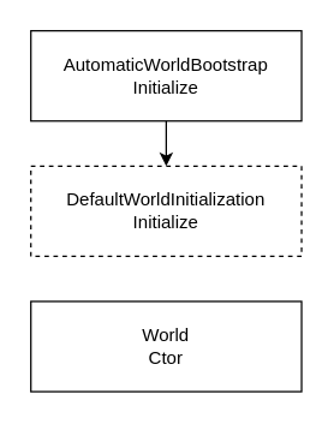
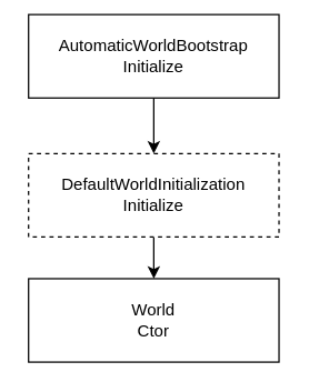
- <mxCell id="3" value="AutomaticWorldBootstrap&lt;br&gt;Initialize" style="rounded=0;whiteSpace=wrap;html=1;" vertex="1" parent="1"><mxGeometry x="20" y="20" width="180" height="60" as="geometry" /></mxCell>
+ <mxCell id="3" value="AutomaticWorldBootstrap&lt;br&gt;Initialize" style="rounded=0;whiteSpace=wrap;html=1;" vertex="1" parent="1"><mxGeometry x="20" y="10" width="180" height="60" as="geometry" /></mxCell>
+ <mxCell id="4" style="edgeStyle=orthogonalEdgeStyle;rounded=0;orthogonalLoop=1;jettySize=auto;html=1;exitX=0.5;exitY=1;exitDx=0;exitDy=0;" edge="1" parent="1" source="5" target="6"><mxGeometry relative="1" as="geometry" /></mxCell>
